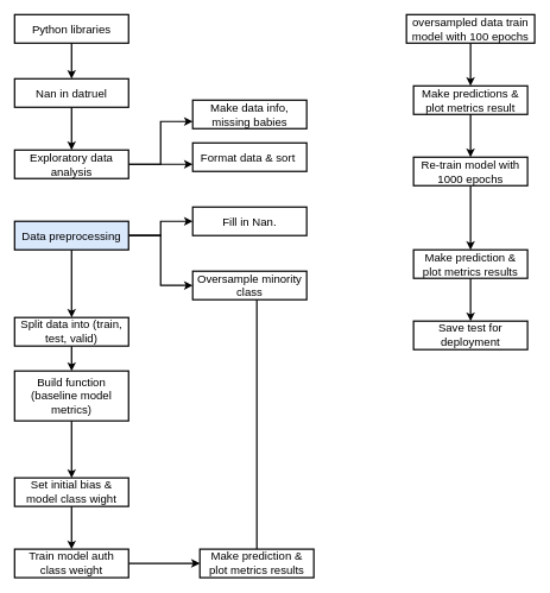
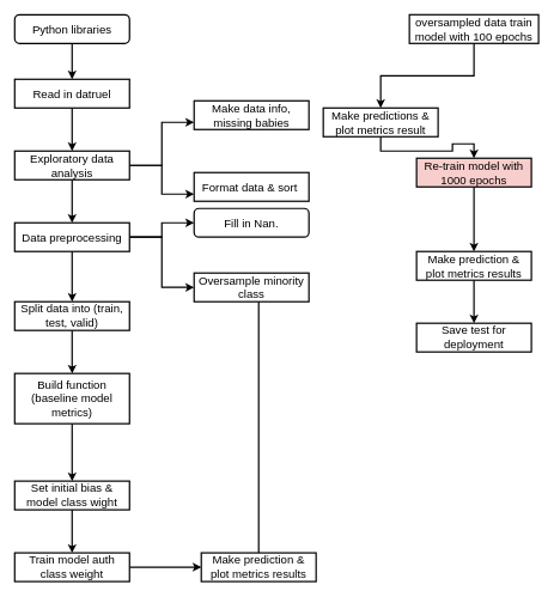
- <mxCell id="3" value="&lt;font style=&quot;font-size: 16px;&quot;&gt;Python libraries&lt;/font&gt;" style="rounded=0;whiteSpace=wrap;html=1;arcSize=17;shadow=0;strokeWidth=2;" vertex="1" parent="1"><mxGeometry x="20" y="20" width="160" height="40" as="geometry" /></mxCell>
+ <mxCell id="3" value="&lt;font style=&quot;font-size: 16px;&quot;&gt;Python libraries&lt;/font&gt;" style="whiteSpace=wrap;html=1;arcSize=17;shadow=0;strokeWidth=2;rounded=1;" vertex="1" parent="1"><mxGeometry x="20" y="20" width="160" height="40" as="geometry" /></mxCell>
- <mxCell id="5" value="&lt;font style=&quot;font-size: 16px;&quot;&gt;Nan in datruel&lt;/font&gt;" style="rounded=0;whiteSpace=wrap;html=1;arcSize=17;shadow=0;strokeWidth=2;" vertex="1" parent="1"><mxGeometry x="20" y="110" width="160" height="40" as="geometry" /></mxCell>
+ <mxCell id="5" value="&lt;font style=&quot;font-size: 16px;&quot;&gt;Read in datruel&lt;/font&gt;" style="rounded=0;whiteSpace=wrap;html=1;arcSize=17;shadow=0;strokeWidth=2;" vertex="1" parent="1"><mxGeometry x="20" y="110" width="160" height="40" as="geometry" /></mxCell>
- <mxCell id="31" value="&lt;span style=&quot;font-size: 16px;&quot;&gt;Make predictions &amp;amp; plot metrics result&lt;/span&gt;" style="rounded=0;whiteSpace=wrap;html=1;arcSize=17;shadow=0;strokeWidth=2;" vertex="1" parent="1"><mxGeometry x="580" y="120" width="160" height="40" as="geometry" /></mxCell>
+ <mxCell id="31" value="&lt;span style=&quot;font-size: 16px;&quot;&gt;Make predictions &amp;amp; plot metrics result&lt;/span&gt;" style="rounded=0;whiteSpace=wrap;html=1;arcSize=17;shadow=0;strokeWidth=2;" vertex="1" parent="1"><mxGeometry x="450" y="150" width="160" height="40" as="geometry" /></mxCell>
- <mxCell id="27" value="&lt;span style=&quot;font-size: 16px;&quot;&gt;Format data &amp;amp; sort&amp;nbsp;&lt;br&gt;&lt;/span&gt;" style="rounded=0;whiteSpace=wrap;html=1;arcSize=17;shadow=0;strokeWidth=2;" vertex="1" parent="1"><mxGeometry x="270" y="200" width="160" height="40" as="geometry" /></mxCell>
+ <mxCell id="27" value="&lt;span style=&quot;font-size: 16px;&quot;&gt;Format data &amp;amp; sort&amp;nbsp;&lt;br&gt;&lt;/span&gt;" style="rounded=0;whiteSpace=wrap;html=1;arcSize=17;shadow=0;strokeWidth=2;" vertex="1" parent="1"><mxGeometry x="270" y="240" width="160" height="40" as="geometry" /></mxCell>
- <mxCell id="33" value="&lt;span style=&quot;font-size: 16px;&quot;&gt;Re-train model with 1000 epochs&lt;/span&gt;" style="rounded=0;whiteSpace=wrap;html=1;arcSize=17;shadow=0;strokeWidth=2;" vertex="1" parent="1"><mxGeometry x="580" y="220" width="160" height="40" as="geometry" /></mxCell>
+ <mxCell id="33" value="&lt;span style=&quot;font-size: 16px;&quot;&gt;Re-train model with 1000 epochs&lt;/span&gt;" style="rounded=0;whiteSpace=wrap;html=1;arcSize=17;shadow=0;strokeWidth=2;fillColor=#f8cecc;" vertex="1" parent="1"><mxGeometry x="580" y="220" width="160" height="40" as="geometry" /></mxCell>
+ <mxCell id="8" value="" style="edgeStyle=orthogonalEdgeStyle;rounded=0;orthogonalLoop=1;jettySize=auto;html=1;arcSize=17;shadow=0;strokeWidth=2;" edge="1" parent="1" source="9" target="13"><mxGeometry relative="1" as="geometry" /></mxCell>
- <mxCell id="24" value="&lt;font style=&quot;font-size: 16px;&quot;&gt;Fill in Nan.&lt;/font&gt;" style="rounded=0;whiteSpace=wrap;html=1;arcSize=17;shadow=0;strokeWidth=2;" vertex="1" parent="1"><mxGeometry x="270" y="290" width="160" height="40" as="geometry" /></mxCell>
+ <mxCell id="24" value="&lt;font style=&quot;font-size: 16px;&quot;&gt;Fill in Nan.&lt;/font&gt;" style="whiteSpace=wrap;html=1;arcSize=17;shadow=0;strokeWidth=2;rounded=1;" vertex="1" parent="1"><mxGeometry x="270" y="290" width="160" height="40" as="geometry" /></mxCell>
- <mxCell id="13" value="&lt;font style=&quot;font-size: 16px;&quot;&gt;Data preprocessing&lt;/font&gt;" style="rounded=0;whiteSpace=wrap;html=1;arcSize=17;shadow=0;strokeWidth=2;fillColor=#dae8fc;" vertex="1" parent="1"><mxGeometry x="20" y="310" width="160" height="40" as="geometry" /></mxCell>
+ <mxCell id="13" value="&lt;font style=&quot;font-size: 16px;&quot;&gt;Data preprocessing&lt;/font&gt;" style="rounded=0;whiteSpace=wrap;html=1;arcSize=17;shadow=0;strokeWidth=2;" vertex="1" parent="1"><mxGeometry x="20" y="310" width="160" height="40" as="geometry" /></mxCell>
- <mxCell id="15" value="&lt;font style=&quot;font-size: 16px;&quot;&gt;Split data into (train, test, valid)&lt;/font&gt;" style="rounded=0;whiteSpace=wrap;html=1;arcSize=17;shadow=0;strokeWidth=2;" vertex="1" parent="1"><mxGeometry x="20" y="445" width="160" height="40" as="geometry" /></mxCell>
+ <mxCell id="15" value="&lt;font style=&quot;font-size: 16px;&quot;&gt;Split data into (train, test, valid)&lt;/font&gt;" style="rounded=0;whiteSpace=wrap;html=1;arcSize=17;shadow=0;strokeWidth=2;" vertex="1" parent="1"><mxGeometry x="20" y="420" width="160" height="40" as="geometry" /></mxCell>
